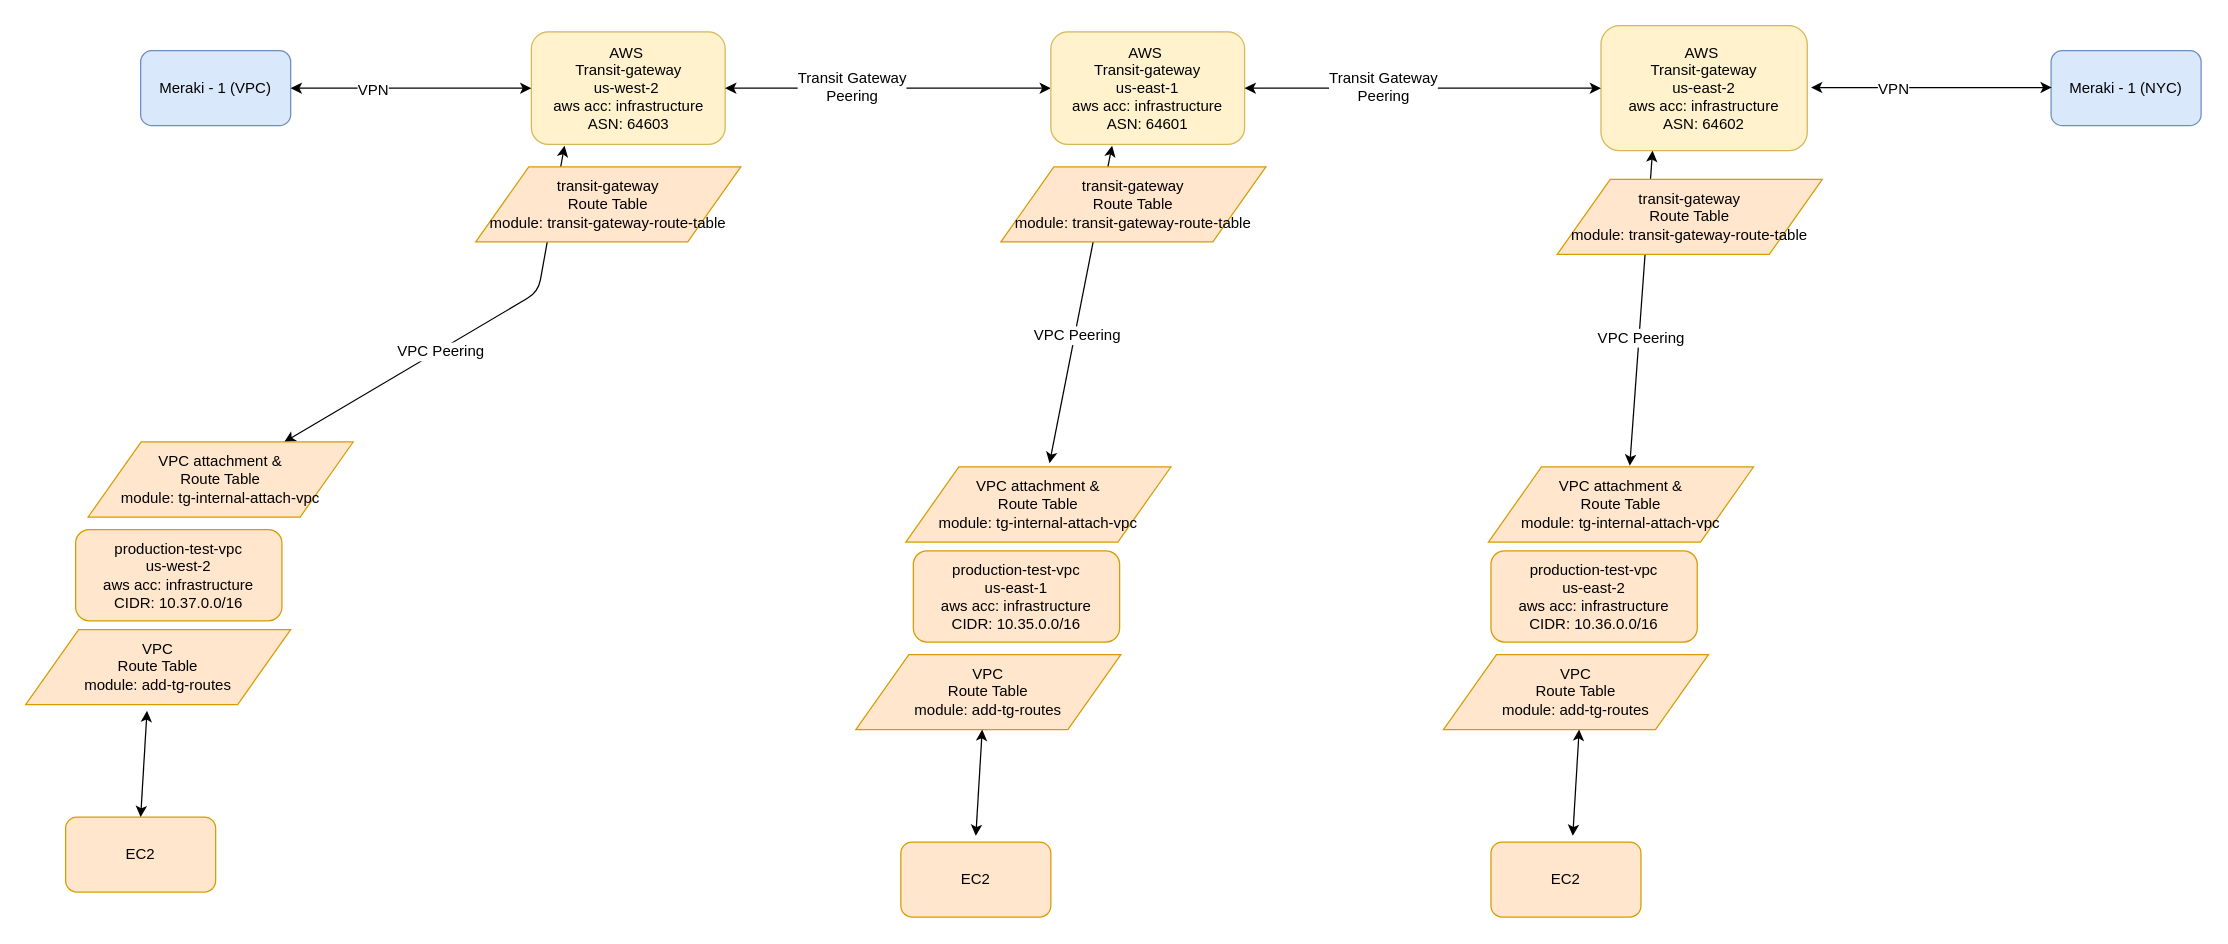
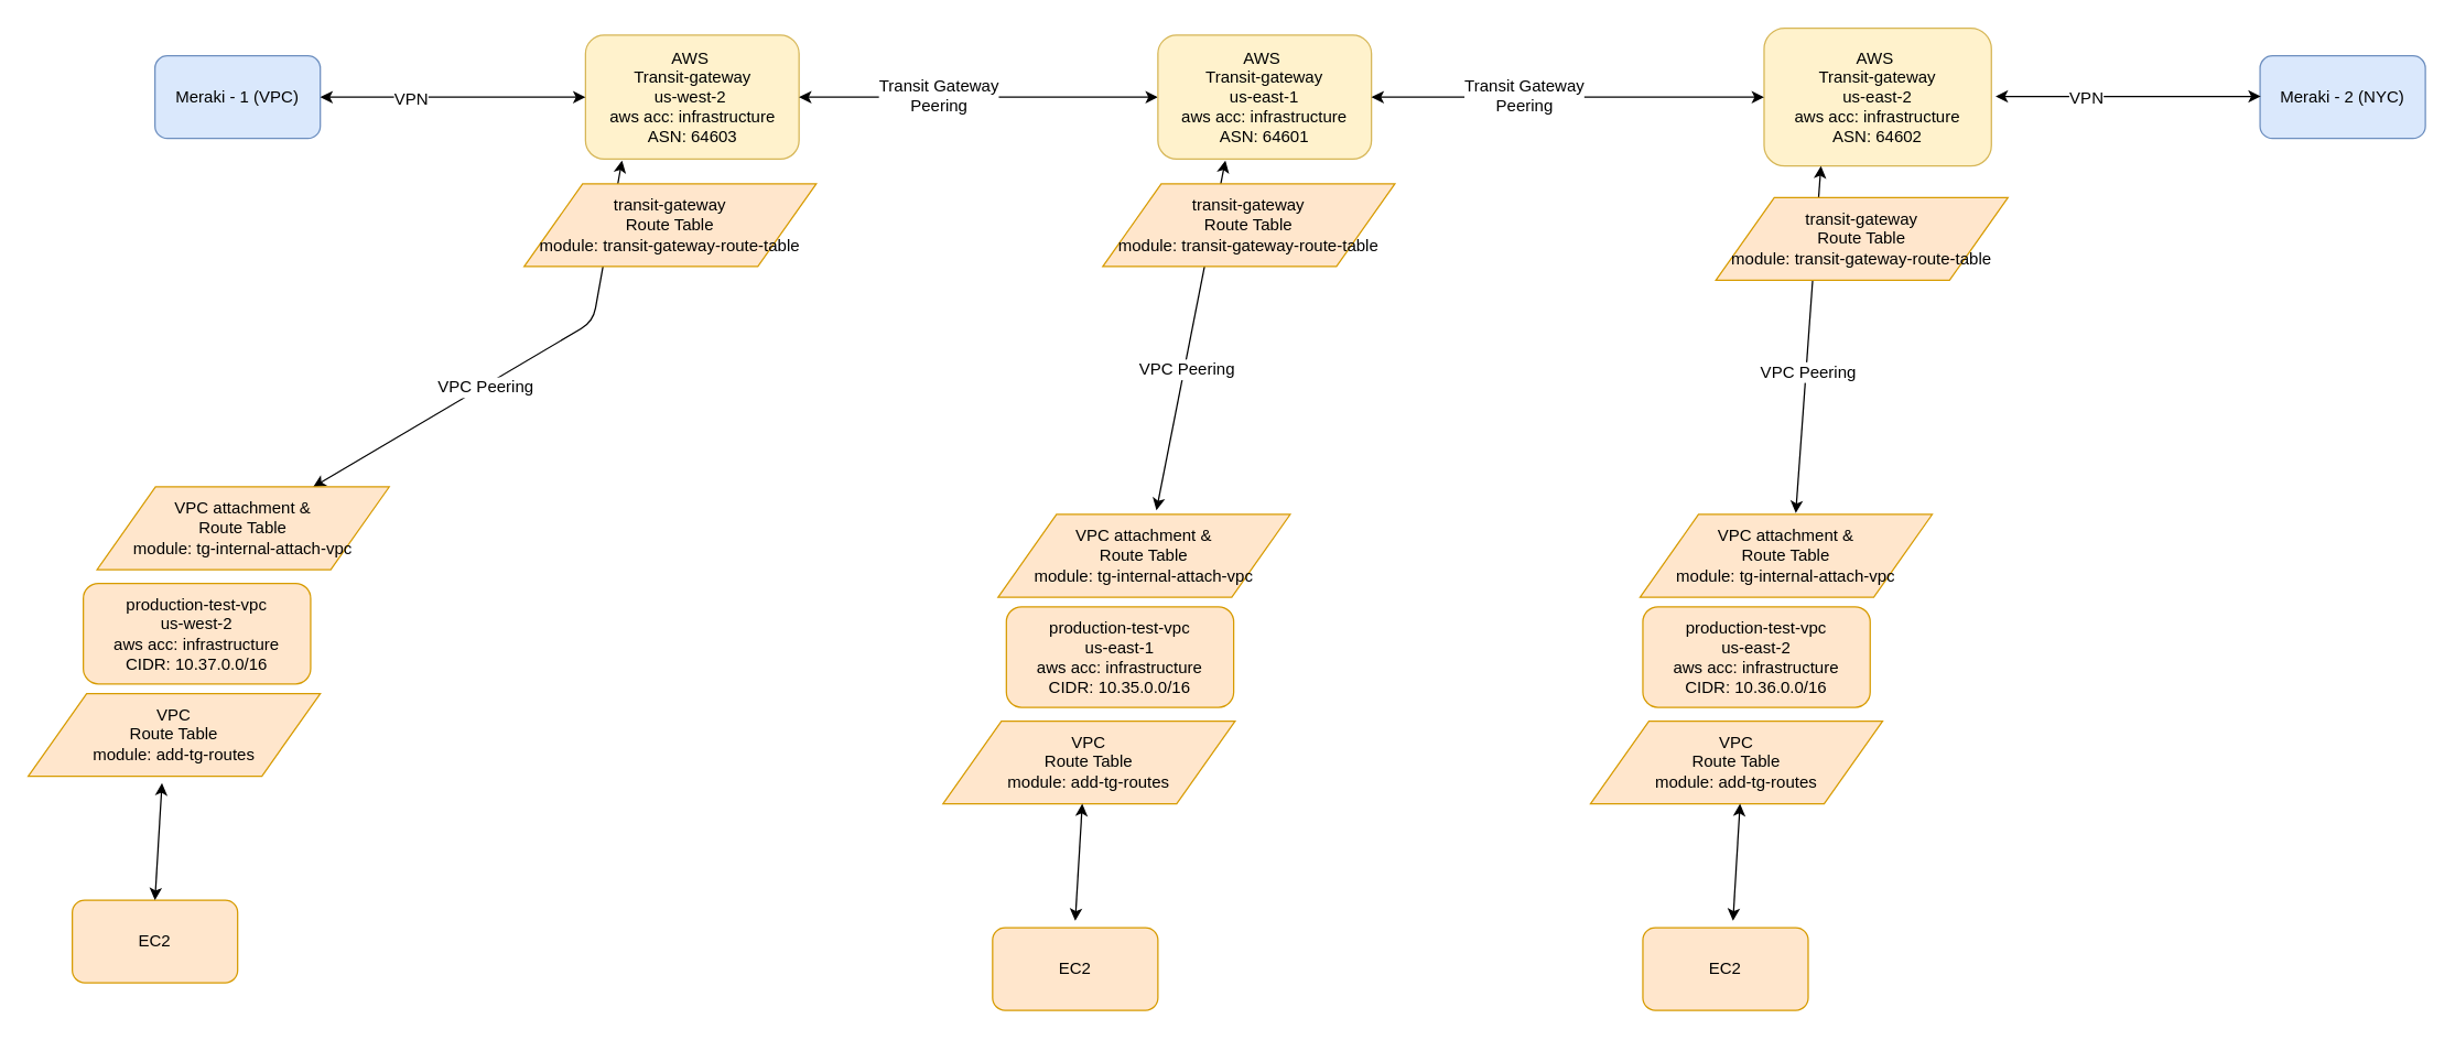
- <mxCell id="36" value="Meraki - 1 (NYC)" style="rounded=1;whiteSpace=wrap;html=1;fillColor=#dae8fc;strokeColor=#6c8ebf;" vertex="1" parent="1"><mxGeometry x="1640" y="40" width="120" height="60" as="geometry" /></mxCell>
+ <mxCell id="36" value="Meraki - 2 (NYC)" style="rounded=1;whiteSpace=wrap;html=1;fillColor=#dae8fc;strokeColor=#6c8ebf;" vertex="1" parent="1"><mxGeometry x="1640" y="40" width="120" height="60" as="geometry" /></mxCell>
